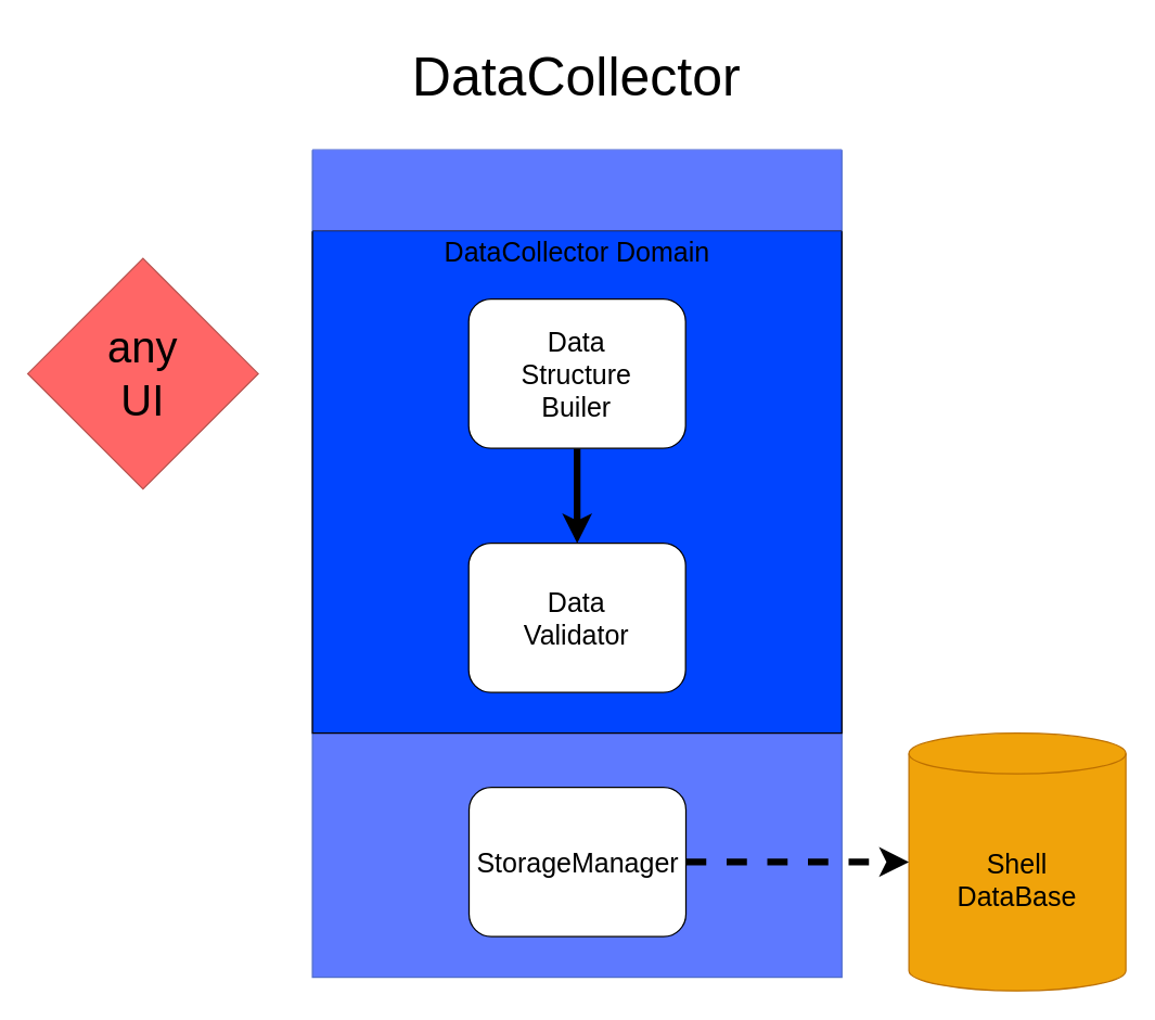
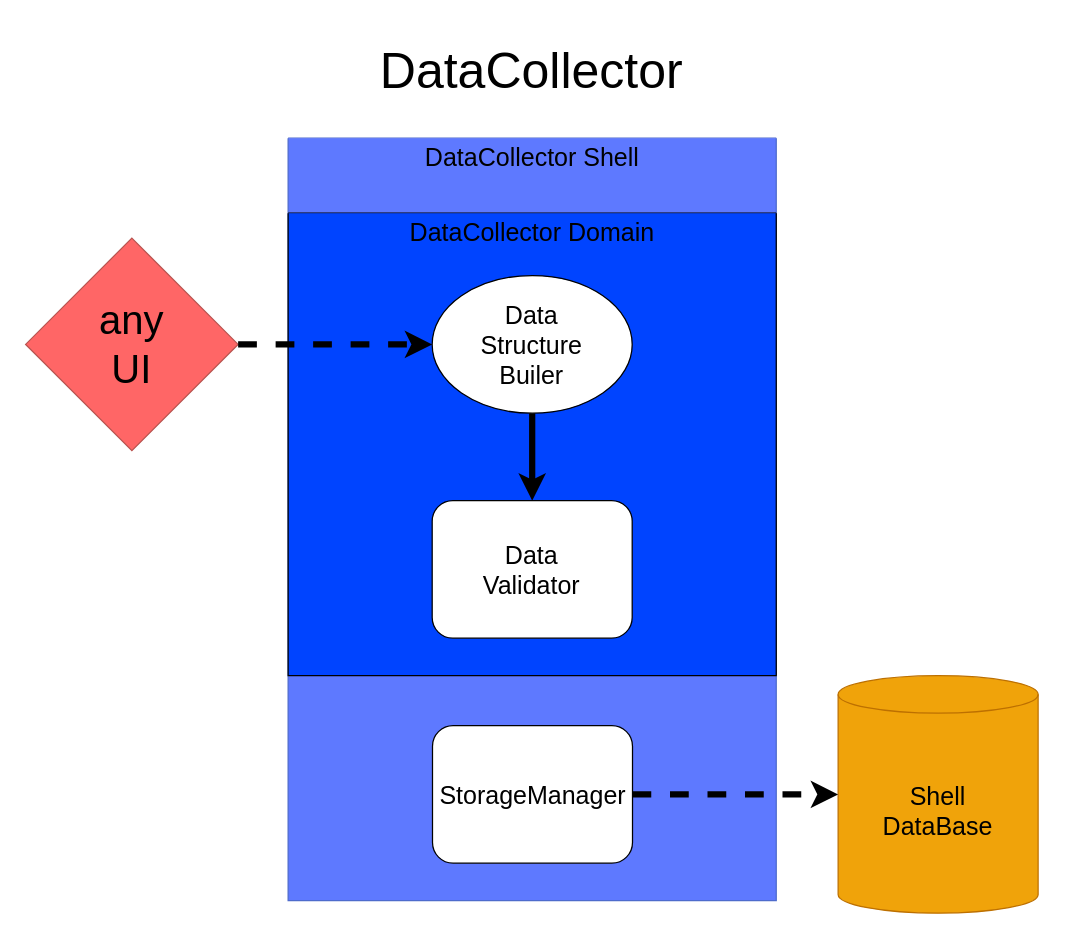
+ <mxCell id="5" value="DataCollector Shell" style="text;html=1;strokeColor=none;fillColor=none;align=center;verticalAlign=middle;whiteSpace=wrap;rounded=0;fontSize=20;" vertex="1" parent="4"><mxGeometry x="88" width="215" height="30" as="geometry" /></mxCell>
+ <mxCell id="12" style="edgeStyle=none;html=1;entryX=0;entryY=0.5;entryDx=0;entryDy=0;fontSize=20;strokeWidth=5;dashed=1;" edge="1" parent="1" source="3" target="9"><mxGeometry relative="1" as="geometry" /></mxCell>
- <mxCell id="9" value="Data&lt;br&gt;Structure&lt;br&gt;Builer" style="rounded=1;whiteSpace=wrap;html=1;fontSize=20;" vertex="1" parent="6"><mxGeometry x="115.25" y="50" width="160" height="110" as="geometry" /></mxCell>
+ <mxCell id="9" value="Data&lt;br&gt;Structure&lt;br&gt;Builer" style="ellipse;whiteSpace=wrap;html=1;fontSize=20;" vertex="1" parent="6"><mxGeometry x="115.25" y="50" width="160" height="110" as="geometry" /></mxCell>
